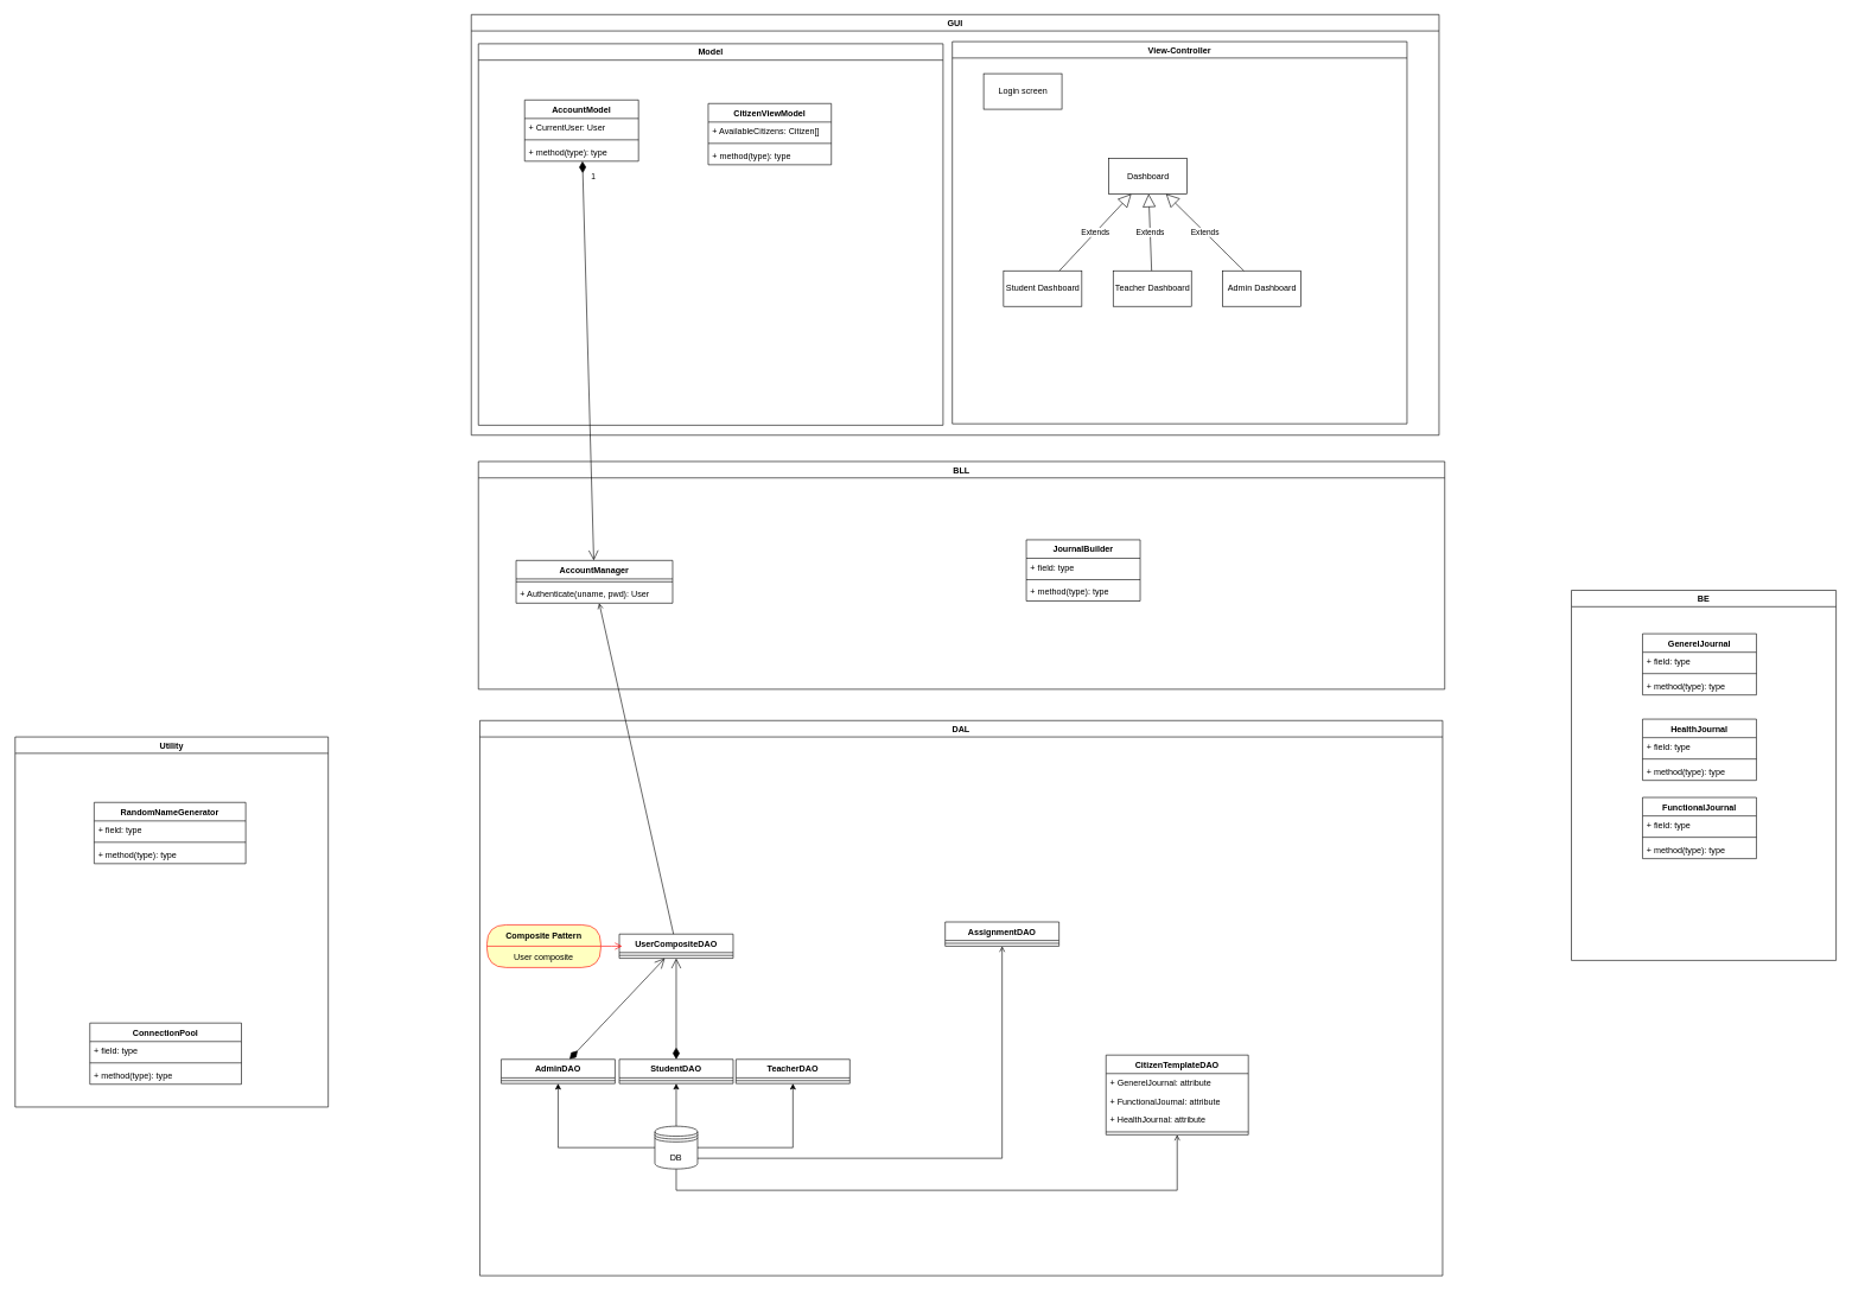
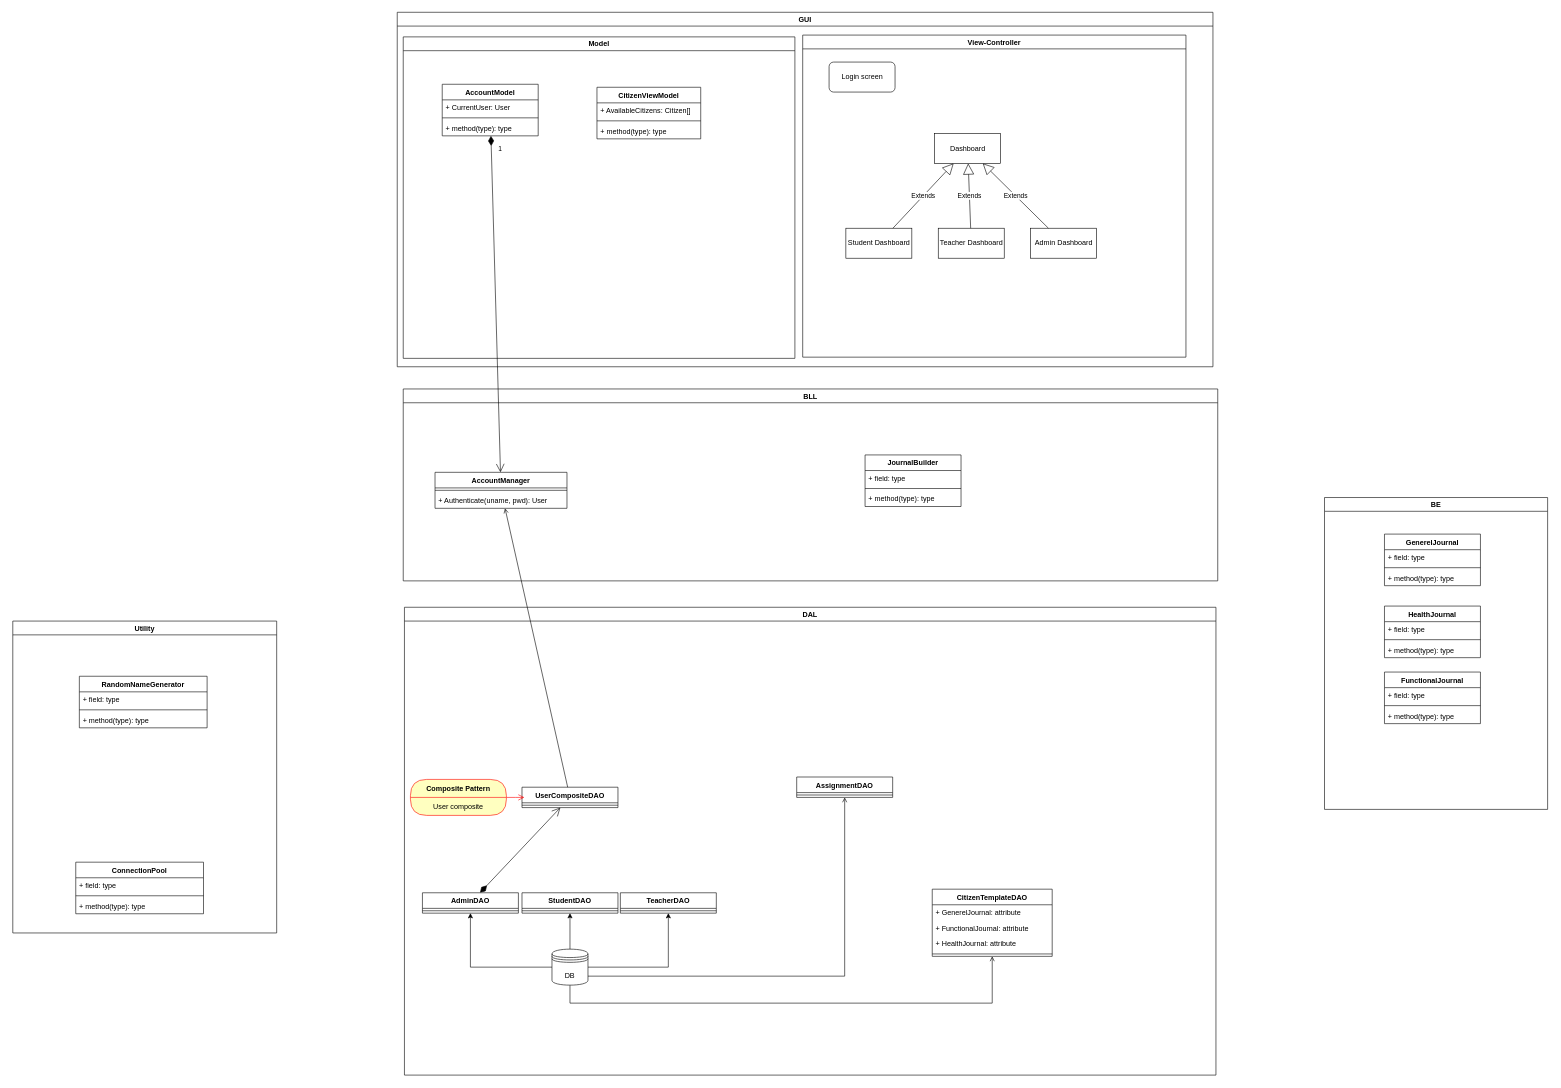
- <mxCell id="5" value="Login screen" style="html=1;" parent="3" vertex="1"><mxGeometry x="44" y="45" width="110" height="50" as="geometry" /></mxCell>
+ <mxCell id="5" value="Login screen" style="html=1;rounded=1;" parent="3" vertex="1"><mxGeometry x="44" y="45" width="110" height="50" as="geometry" /></mxCell>
- <mxCell id="53" value="" style="endArrow=open;html=1;endSize=12;startArrow=diamondThin;startSize=14;startFill=1;align=left;verticalAlign=bottom;rounded=0;" parent="29" source="30" target="46" edge="1"><mxGeometry x="-0.92" y="-10" relative="1" as="geometry"><mxPoint x="390" y="430" as="sourcePoint" /><mxPoint x="550" y="430" as="targetPoint" /><mxPoint as="offset" /></mxGeometry></mxCell>
